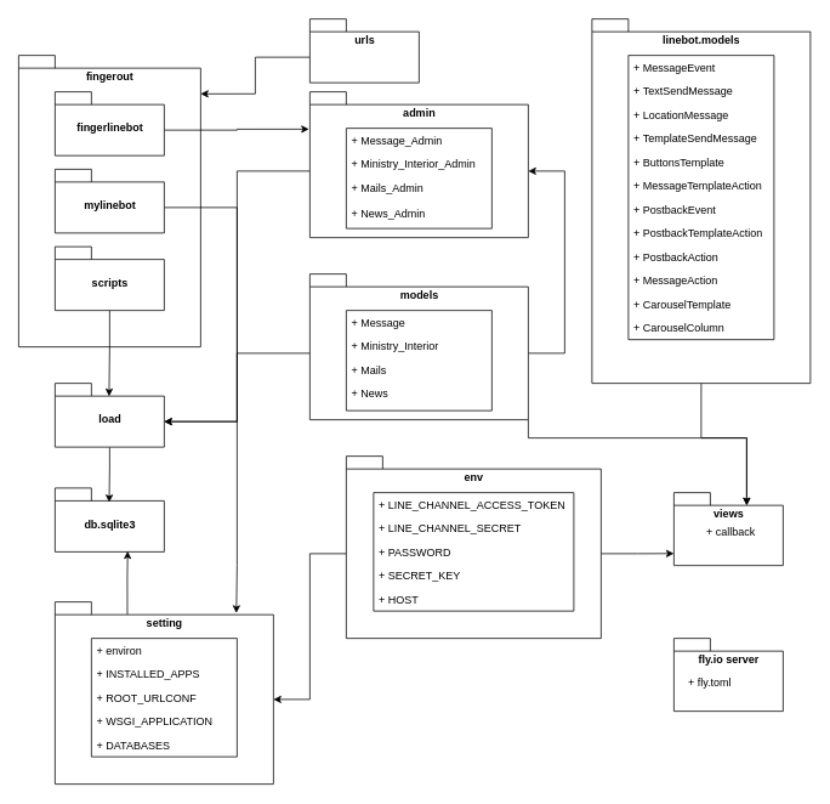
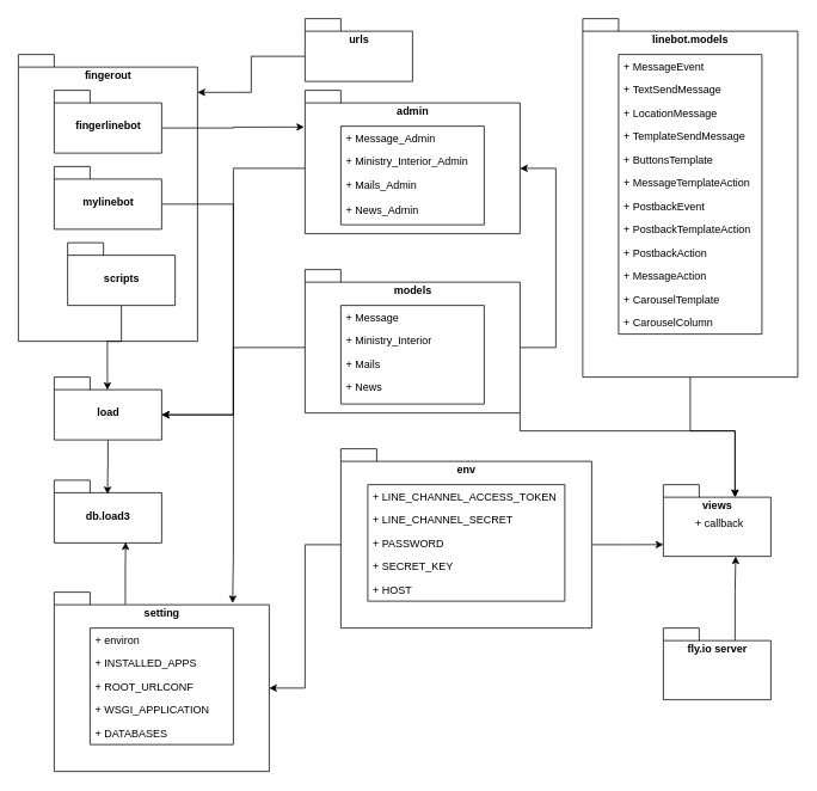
- <mxCell id="8" value="scripts" style="shape=folder;fontStyle=1;spacingTop=10;tabWidth=40;tabHeight=14;tabPosition=left;html=1;verticalAlign=middle;" parent="1" vertex="1"><mxGeometry x="60" y="270" width="120" height="70" as="geometry" /></mxCell>
+ <mxCell id="8" value="scripts" style="shape=folder;fontStyle=1;spacingTop=10;tabWidth=40;tabHeight=14;tabPosition=left;html=1;verticalAlign=middle;" parent="1" vertex="1"><mxGeometry x="75" y="270" width="120" height="70" as="geometry" /></mxCell>
- <mxCell id="44" value="db.sqlite3" style="shape=folder;fontStyle=1;spacingTop=10;tabWidth=40;tabHeight=14;tabPosition=left;html=1;" vertex="1" parent="1"><mxGeometry x="60" y="535" width="120" height="70" as="geometry" /></mxCell>
+ <mxCell id="44" value="db.load3" style="shape=folder;fontStyle=1;spacingTop=10;tabWidth=40;tabHeight=14;tabPosition=left;html=1;" vertex="1" parent="1"><mxGeometry x="60" y="535" width="120" height="70" as="geometry" /></mxCell>
+ <mxCell id="63" style="edgeStyle=orthogonalEdgeStyle;rounded=0;orthogonalLoop=1;jettySize=auto;html=1;exitX=0;exitY=0;exitDx=80;exitDy=14;exitPerimeter=0;entryX=0.673;entryY=1;entryDx=0;entryDy=0;entryPerimeter=0;" edge="1" parent="1" source="64" target="25"><mxGeometry relative="1" as="geometry" /></mxCell>
- <mxCell id="65" value="+ fly.toml" style="text;strokeColor=none;fillColor=none;align=left;verticalAlign=top;spacingLeft=4;spacingRight=4;overflow=hidden;rotatable=0;points=[[0,0.5],[1,0.5]];portConstraint=eastwest;" vertex="1" parent="1"><mxGeometry x="750" y="735" width="90" height="26" as="geometry" /></mxCell>
